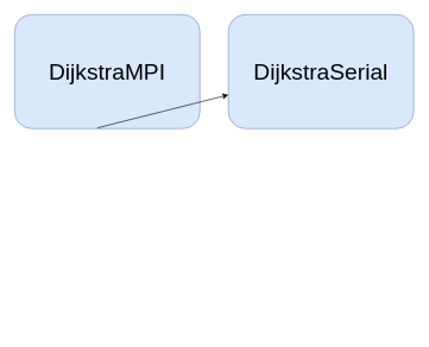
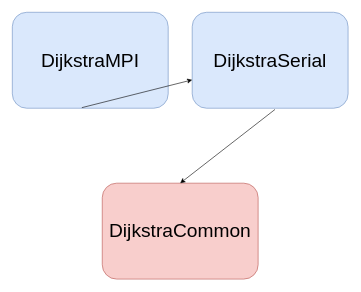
+ <mxCell id="5" value="" style="endArrow=classic;html=1;entryX=0.5;entryY=0;entryDx=0;entryDy=0;exitX=0.531;exitY=1.013;exitDx=0;exitDy=0;exitPerimeter=0;" edge="1" parent="1" source="3" target="2"><mxGeometry width="50" height="50" relative="1" as="geometry"><mxPoint x="400" y="275" as="sourcePoint" /><mxPoint x="450" y="225" as="targetPoint" /><Array as="points" /></mxGeometry></mxCell>
+ <mxCell id="2" value="DijkstraCommon" style="rounded=1;whiteSpace=wrap;html=1;fontSize=32;fillColor=#f8cecc;strokeColor=#b85450;" vertex="1" parent="1"><mxGeometry x="170" y="305" width="260" height="160" as="geometry" /></mxCell>
